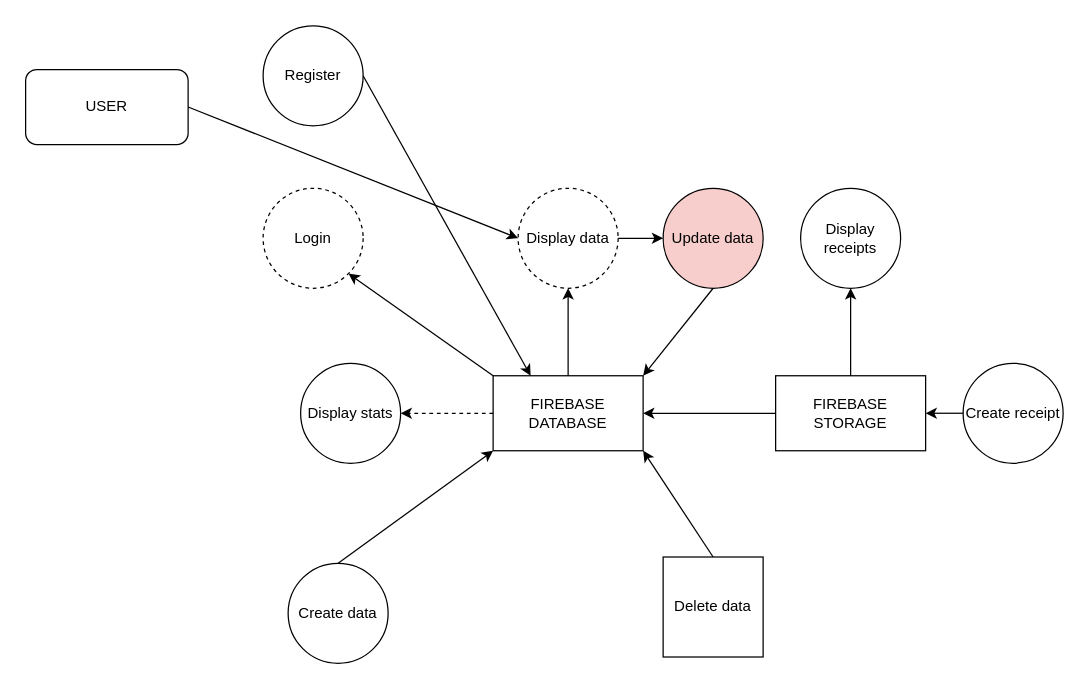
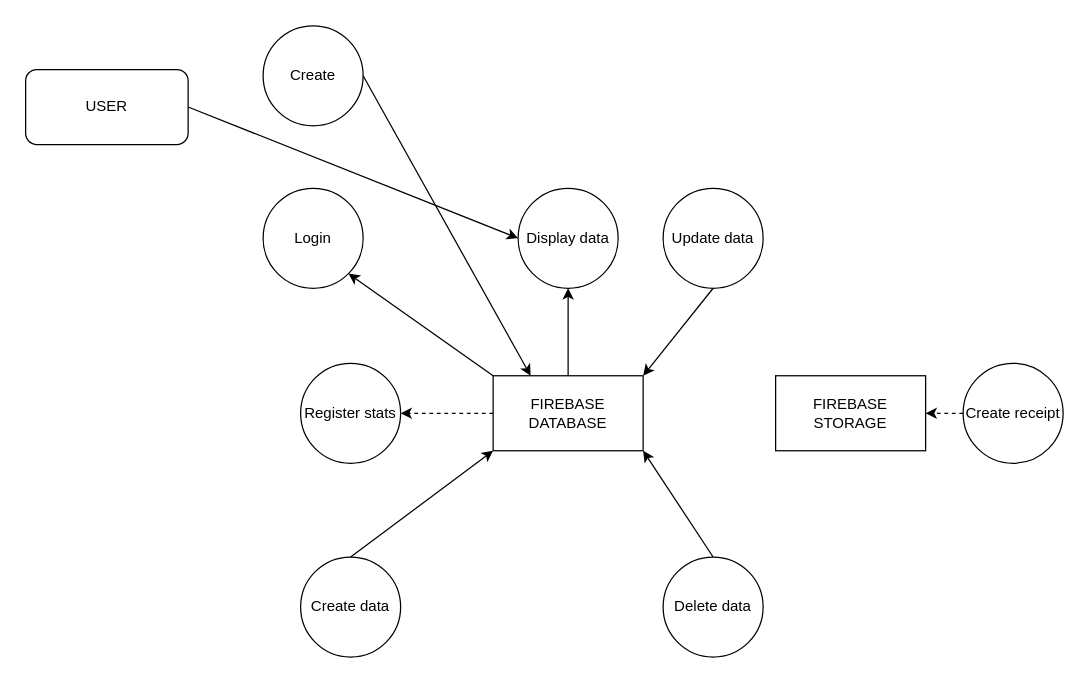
- <mxCell id="23" value="Register" style="ellipse;whiteSpace=wrap;html=1;aspect=fixed;" vertex="1" parent="1"><mxGeometry x="210" y="20" width="80" height="80" as="geometry" /></mxCell>
+ <mxCell id="23" value="Create" style="ellipse;whiteSpace=wrap;html=1;aspect=fixed;" vertex="1" parent="1"><mxGeometry x="210" y="20" width="80" height="80" as="geometry" /></mxCell>
- <mxCell id="22" value="Login" style="ellipse;whiteSpace=wrap;html=1;aspect=fixed;dashed=1;" vertex="1" parent="1"><mxGeometry x="210" y="150" width="80" height="80" as="geometry" /></mxCell>
+ <mxCell id="22" value="Login" style="ellipse;whiteSpace=wrap;html=1;aspect=fixed;" vertex="1" parent="1"><mxGeometry x="210" y="150" width="80" height="80" as="geometry" /></mxCell>
- <mxCell id="3" value="Display data" style="ellipse;whiteSpace=wrap;html=1;aspect=fixed;dashed=1;" vertex="1" parent="1"><mxGeometry x="414" y="150" width="80" height="80" as="geometry" /></mxCell>
+ <mxCell id="3" value="Display data" style="ellipse;whiteSpace=wrap;html=1;aspect=fixed;" vertex="1" parent="1"><mxGeometry x="414" y="150" width="80" height="80" as="geometry" /></mxCell>
- <mxCell id="21" value="" style="endArrow=classic;html=1;rounded=0;exitX=1;exitY=0.5;exitDx=0;exitDy=0;entryX=0;entryY=0.5;entryDx=0;entryDy=0;" edge="1" parent="1" source="3" target="9"><mxGeometry width="50" height="50" relative="1" as="geometry"><mxPoint x="730" y="370" as="sourcePoint" /><mxPoint x="730" y="300" as="targetPoint" /></mxGeometry></mxCell>
- <mxCell id="9" value="Update data" style="ellipse;whiteSpace=wrap;html=1;aspect=fixed;fillColor=#f8cecc;" vertex="1" parent="1"><mxGeometry x="530" y="150" width="80" height="80" as="geometry" /></mxCell>
+ <mxCell id="9" value="Update data" style="ellipse;whiteSpace=wrap;html=1;aspect=fixed;" vertex="1" parent="1"><mxGeometry x="530" y="150" width="80" height="80" as="geometry" /></mxCell>
- <mxCell id="13" value="Display receipts" style="ellipse;whiteSpace=wrap;html=1;aspect=fixed;" vertex="1" parent="1"><mxGeometry x="640" y="150" width="80" height="80" as="geometry" /></mxCell>
- <mxCell id="14" value="" style="endArrow=classic;html=1;rounded=0;exitX=0.5;exitY=0;exitDx=0;exitDy=0;entryX=0.5;entryY=1;entryDx=0;entryDy=0;" edge="1" parent="1" source="8" target="13"><mxGeometry width="50" height="50" relative="1" as="geometry"><mxPoint x="464" y="310" as="sourcePoint" /><mxPoint x="464" y="240" as="targetPoint" /></mxGeometry></mxCell>
- <mxCell id="6" value="Display stats" style="ellipse;whiteSpace=wrap;html=1;aspect=fixed;" vertex="1" parent="1"><mxGeometry x="240" y="290" width="80" height="80" as="geometry" /></mxCell>
+ <mxCell id="6" value="Register stats" style="ellipse;whiteSpace=wrap;html=1;aspect=fixed;" vertex="1" parent="1"><mxGeometry x="240" y="290" width="80" height="80" as="geometry" /></mxCell>
- <mxCell id="15" value="" style="endArrow=classic;html=1;rounded=0;exitX=0;exitY=0.5;exitDx=0;exitDy=0;entryX=1;entryY=0.5;entryDx=0;entryDy=0;" edge="1" parent="1" source="8" target="7"><mxGeometry width="50" height="50" relative="1" as="geometry"><mxPoint x="670" y="310" as="sourcePoint" /><mxPoint x="670" y="240" as="targetPoint" /></mxGeometry></mxCell>
- <mxCell id="20" value="" style="endArrow=classic;html=1;rounded=0;exitX=0;exitY=0.5;exitDx=0;exitDy=0;entryX=1;entryY=0.5;entryDx=0;entryDy=0;" edge="1" parent="1" source="5" target="8"><mxGeometry width="50" height="50" relative="1" as="geometry"><mxPoint x="720" y="360" as="sourcePoint" /><mxPoint x="720" y="290" as="targetPoint" /></mxGeometry></mxCell>
+ <mxCell id="20" value="" style="endArrow=classic;html=1;rounded=0;exitX=0;exitY=0.5;exitDx=0;exitDy=0;entryX=1;entryY=0.5;entryDx=0;entryDy=0;dashed=1;" edge="1" parent="1" source="5" target="8"><mxGeometry width="50" height="50" relative="1" as="geometry"><mxPoint x="720" y="360" as="sourcePoint" /><mxPoint x="720" y="290" as="targetPoint" /></mxGeometry></mxCell>
- <mxCell id="10" value="Delete data" style="whiteSpace=wrap;html=1;aspect=fixed;rounded=0;" vertex="1" parent="1"><mxGeometry x="530" y="445" width="80" height="80" as="geometry" /></mxCell>
+ <mxCell id="10" value="Delete data" style="ellipse;whiteSpace=wrap;html=1;aspect=fixed;" vertex="1" parent="1"><mxGeometry x="530" y="445" width="80" height="80" as="geometry" /></mxCell>
- <mxCell id="4" value="Create data" style="ellipse;whiteSpace=wrap;html=1;aspect=fixed;" vertex="1" parent="1"><mxGeometry x="230" y="450" width="80" height="80" as="geometry" /></mxCell>
+ <mxCell id="4" value="Create data" style="ellipse;whiteSpace=wrap;html=1;aspect=fixed;" vertex="1" parent="1"><mxGeometry x="240" y="445" width="80" height="80" as="geometry" /></mxCell>
